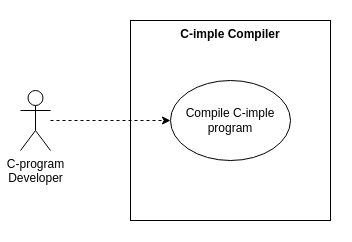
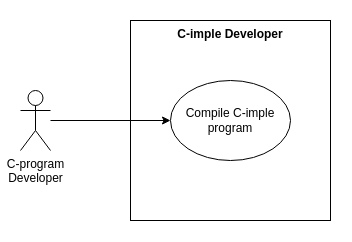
- <mxCell id="6" value="C-imple Compiler" style="text;strokeColor=none;fillColor=none;align=center;verticalAlign=top;spacingLeft=4;spacingRight=4;overflow=hidden;rotatable=0;points=[[0,0.5],[1,0.5]];portConstraint=eastwest;fontStyle=1" parent="1" vertex="1"><mxGeometry x="130" y="20" width="200" height="26" as="geometry" /></mxCell>
+ <mxCell id="6" value="C-imple Developer" style="text;strokeColor=none;fillColor=none;align=center;verticalAlign=top;spacingLeft=4;spacingRight=4;overflow=hidden;rotatable=0;points=[[0,0.5],[1,0.5]];portConstraint=eastwest;fontStyle=1" parent="1" vertex="1"><mxGeometry x="130" y="20" width="200" height="26" as="geometry" /></mxCell>
- <mxCell id="3" value="" style="edgeStyle=orthogonalEdgeStyle;rounded=0;orthogonalLoop=1;jettySize=auto;html=1;entryX=0;entryY=0.5;entryDx=0;entryDy=0;dashed=1;" parent="1" source="4" target="5" edge="1"><mxGeometry relative="1" as="geometry" /></mxCell>
+ <mxCell id="3" value="" style="edgeStyle=orthogonalEdgeStyle;rounded=0;orthogonalLoop=1;jettySize=auto;html=1;entryX=0;entryY=0.5;entryDx=0;entryDy=0;" parent="1" source="4" target="5" edge="1"><mxGeometry relative="1" as="geometry" /></mxCell>
